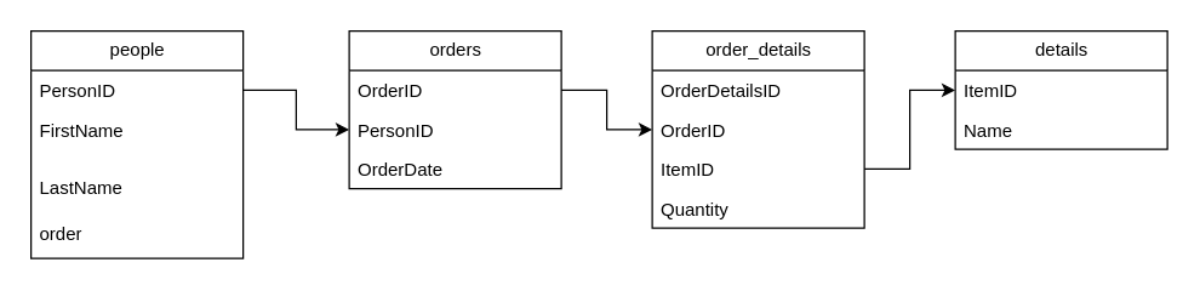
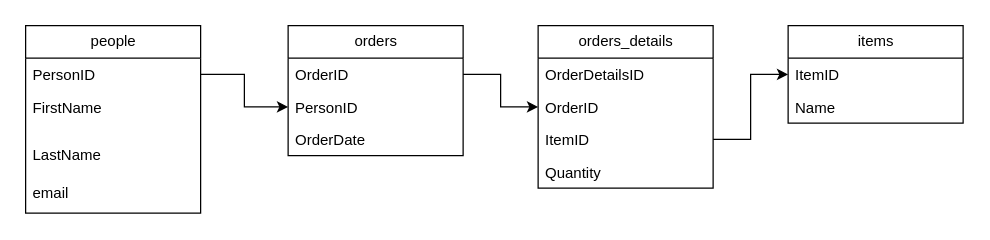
- <mxCell id="14" value="order_details" style="swimlane;fontStyle=0;childLayout=stackLayout;horizontal=1;startSize=26;fillColor=none;horizontalStack=0;resizeParent=1;resizeParentMax=0;resizeLast=0;collapsible=1;marginBottom=0;html=1;" vertex="1" parent="1"><mxGeometry x="430" y="20" width="140" height="130" as="geometry" /></mxCell>
+ <mxCell id="14" value="orders_details" style="swimlane;fontStyle=0;childLayout=stackLayout;horizontal=1;startSize=26;fillColor=none;horizontalStack=0;resizeParent=1;resizeParentMax=0;resizeLast=0;collapsible=1;marginBottom=0;html=1;" vertex="1" parent="1"><mxGeometry x="430" y="20" width="140" height="130" as="geometry" /></mxCell>
- <mxCell id="7" value="details" style="swimlane;fontStyle=0;childLayout=stackLayout;horizontal=1;startSize=26;fillColor=none;horizontalStack=0;resizeParent=1;resizeParentMax=0;resizeLast=0;collapsible=1;marginBottom=0;html=1;" vertex="1" parent="1"><mxGeometry x="630" y="20" width="140" height="78" as="geometry" /></mxCell>
+ <mxCell id="7" value="items" style="swimlane;fontStyle=0;childLayout=stackLayout;horizontal=1;startSize=26;fillColor=none;horizontalStack=0;resizeParent=1;resizeParentMax=0;resizeLast=0;collapsible=1;marginBottom=0;html=1;" vertex="1" parent="1"><mxGeometry x="630" y="20" width="140" height="78" as="geometry" /></mxCell>
- <mxCell id="6" value="order" style="text;strokeColor=none;fillColor=none;align=left;verticalAlign=top;spacingLeft=4;spacingRight=4;overflow=hidden;rotatable=0;points=[[0,0.5],[1,0.5]];portConstraint=eastwest;whiteSpace=wrap;html=1;" vertex="1" parent="2"><mxGeometry y="120" width="140" height="30" as="geometry" /></mxCell>
+ <mxCell id="6" value="email" style="text;strokeColor=none;fillColor=none;align=left;verticalAlign=top;spacingLeft=4;spacingRight=4;overflow=hidden;rotatable=0;points=[[0,0.5],[1,0.5]];portConstraint=eastwest;whiteSpace=wrap;html=1;" vertex="1" parent="2"><mxGeometry y="120" width="140" height="30" as="geometry" /></mxCell>
